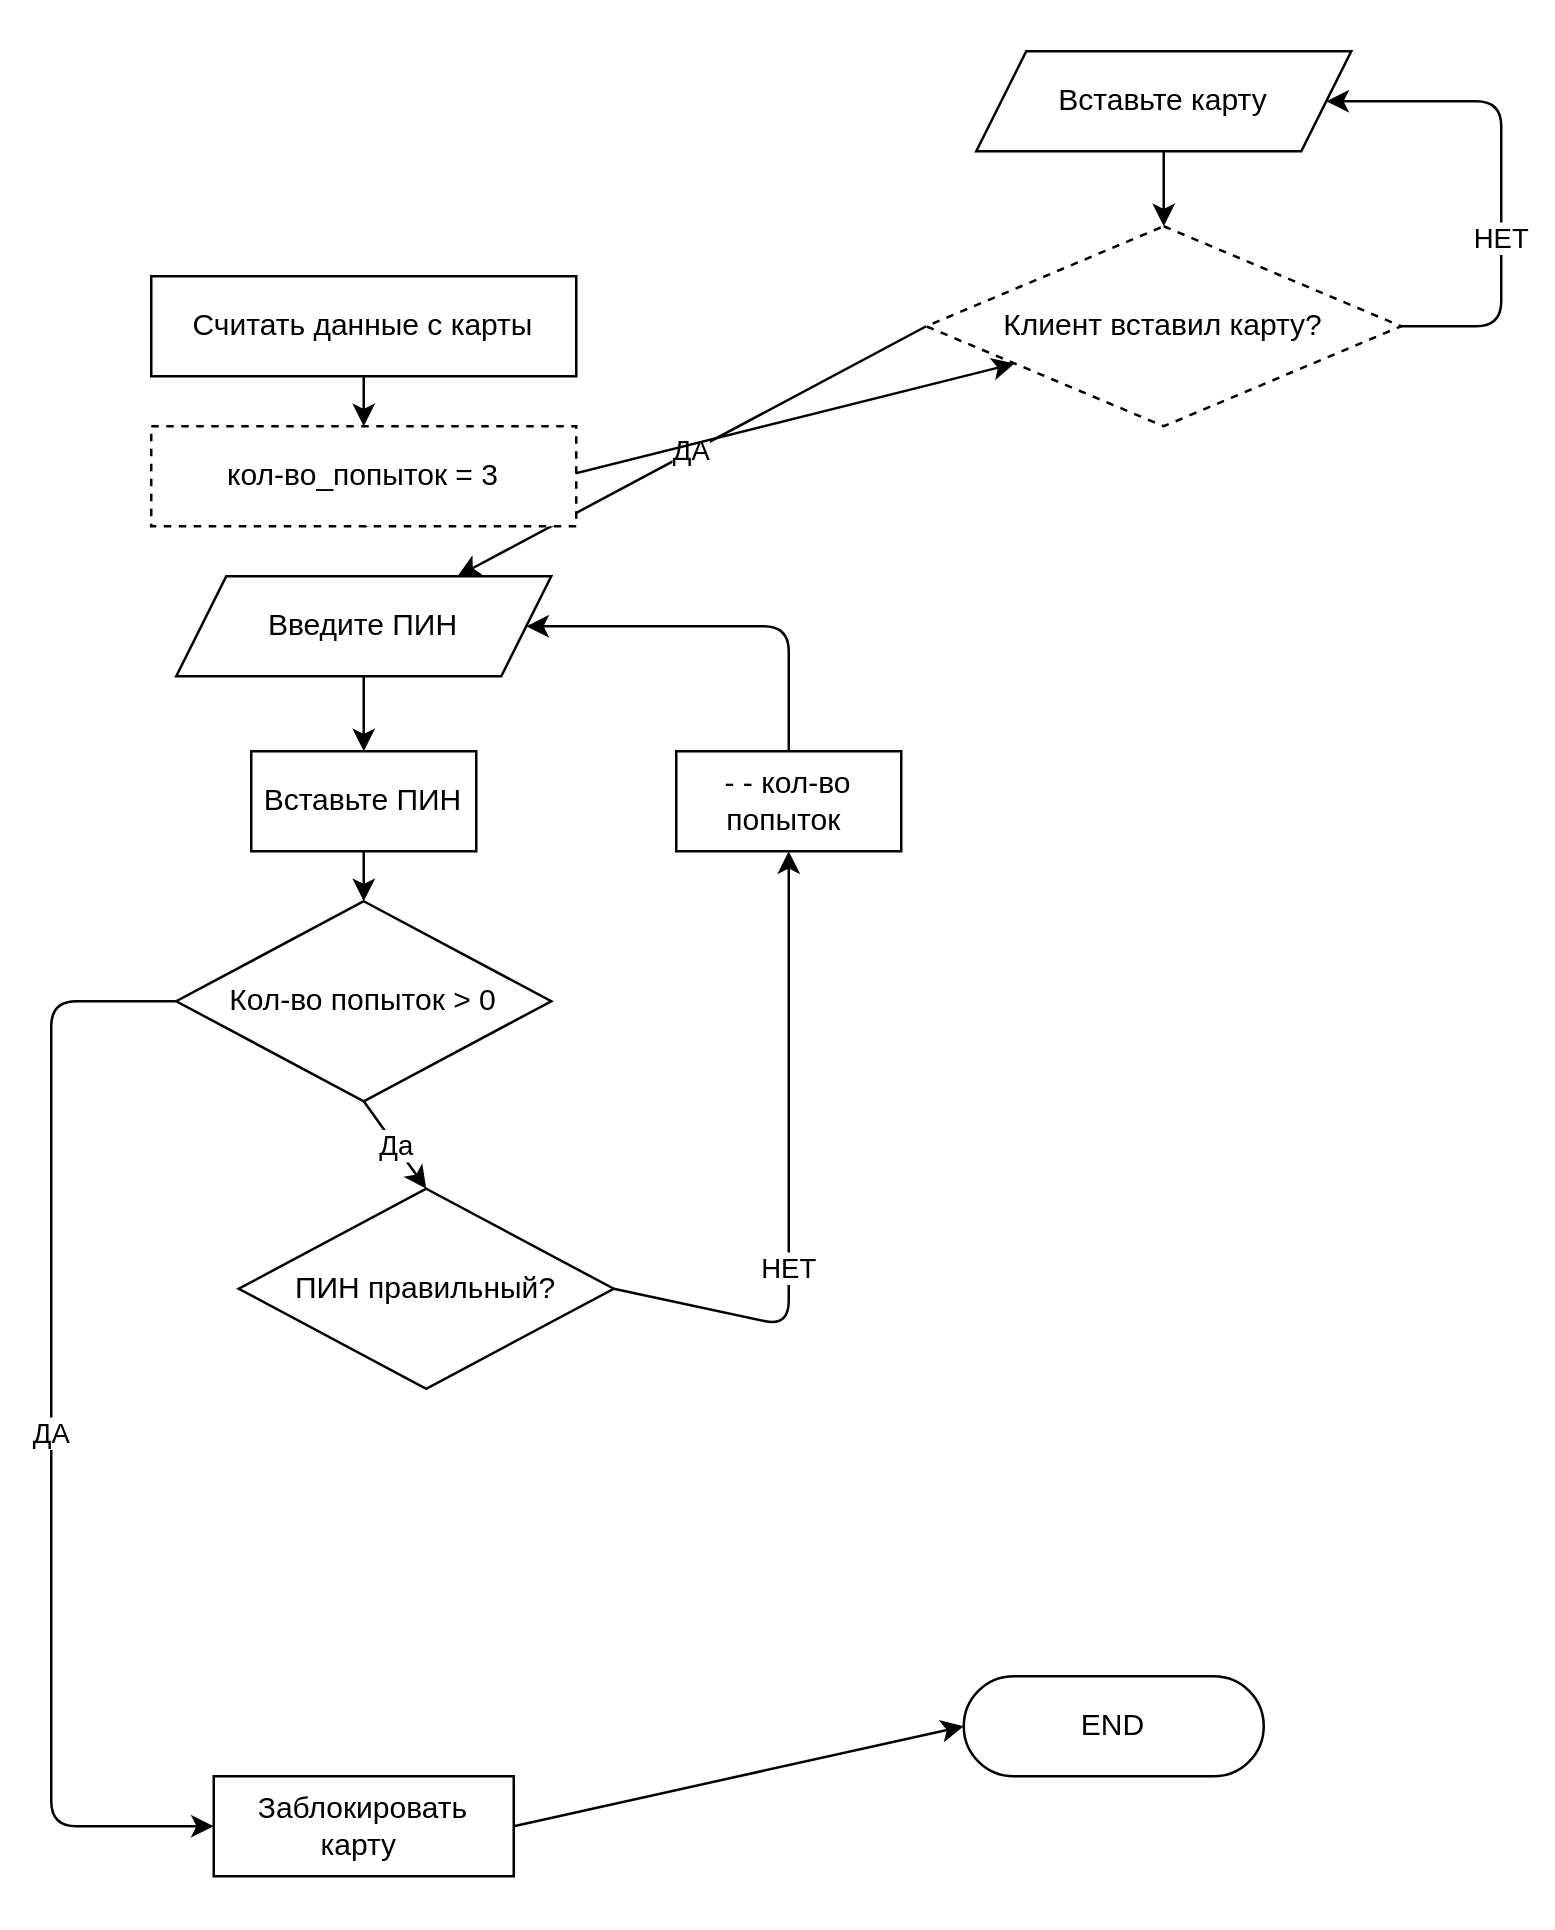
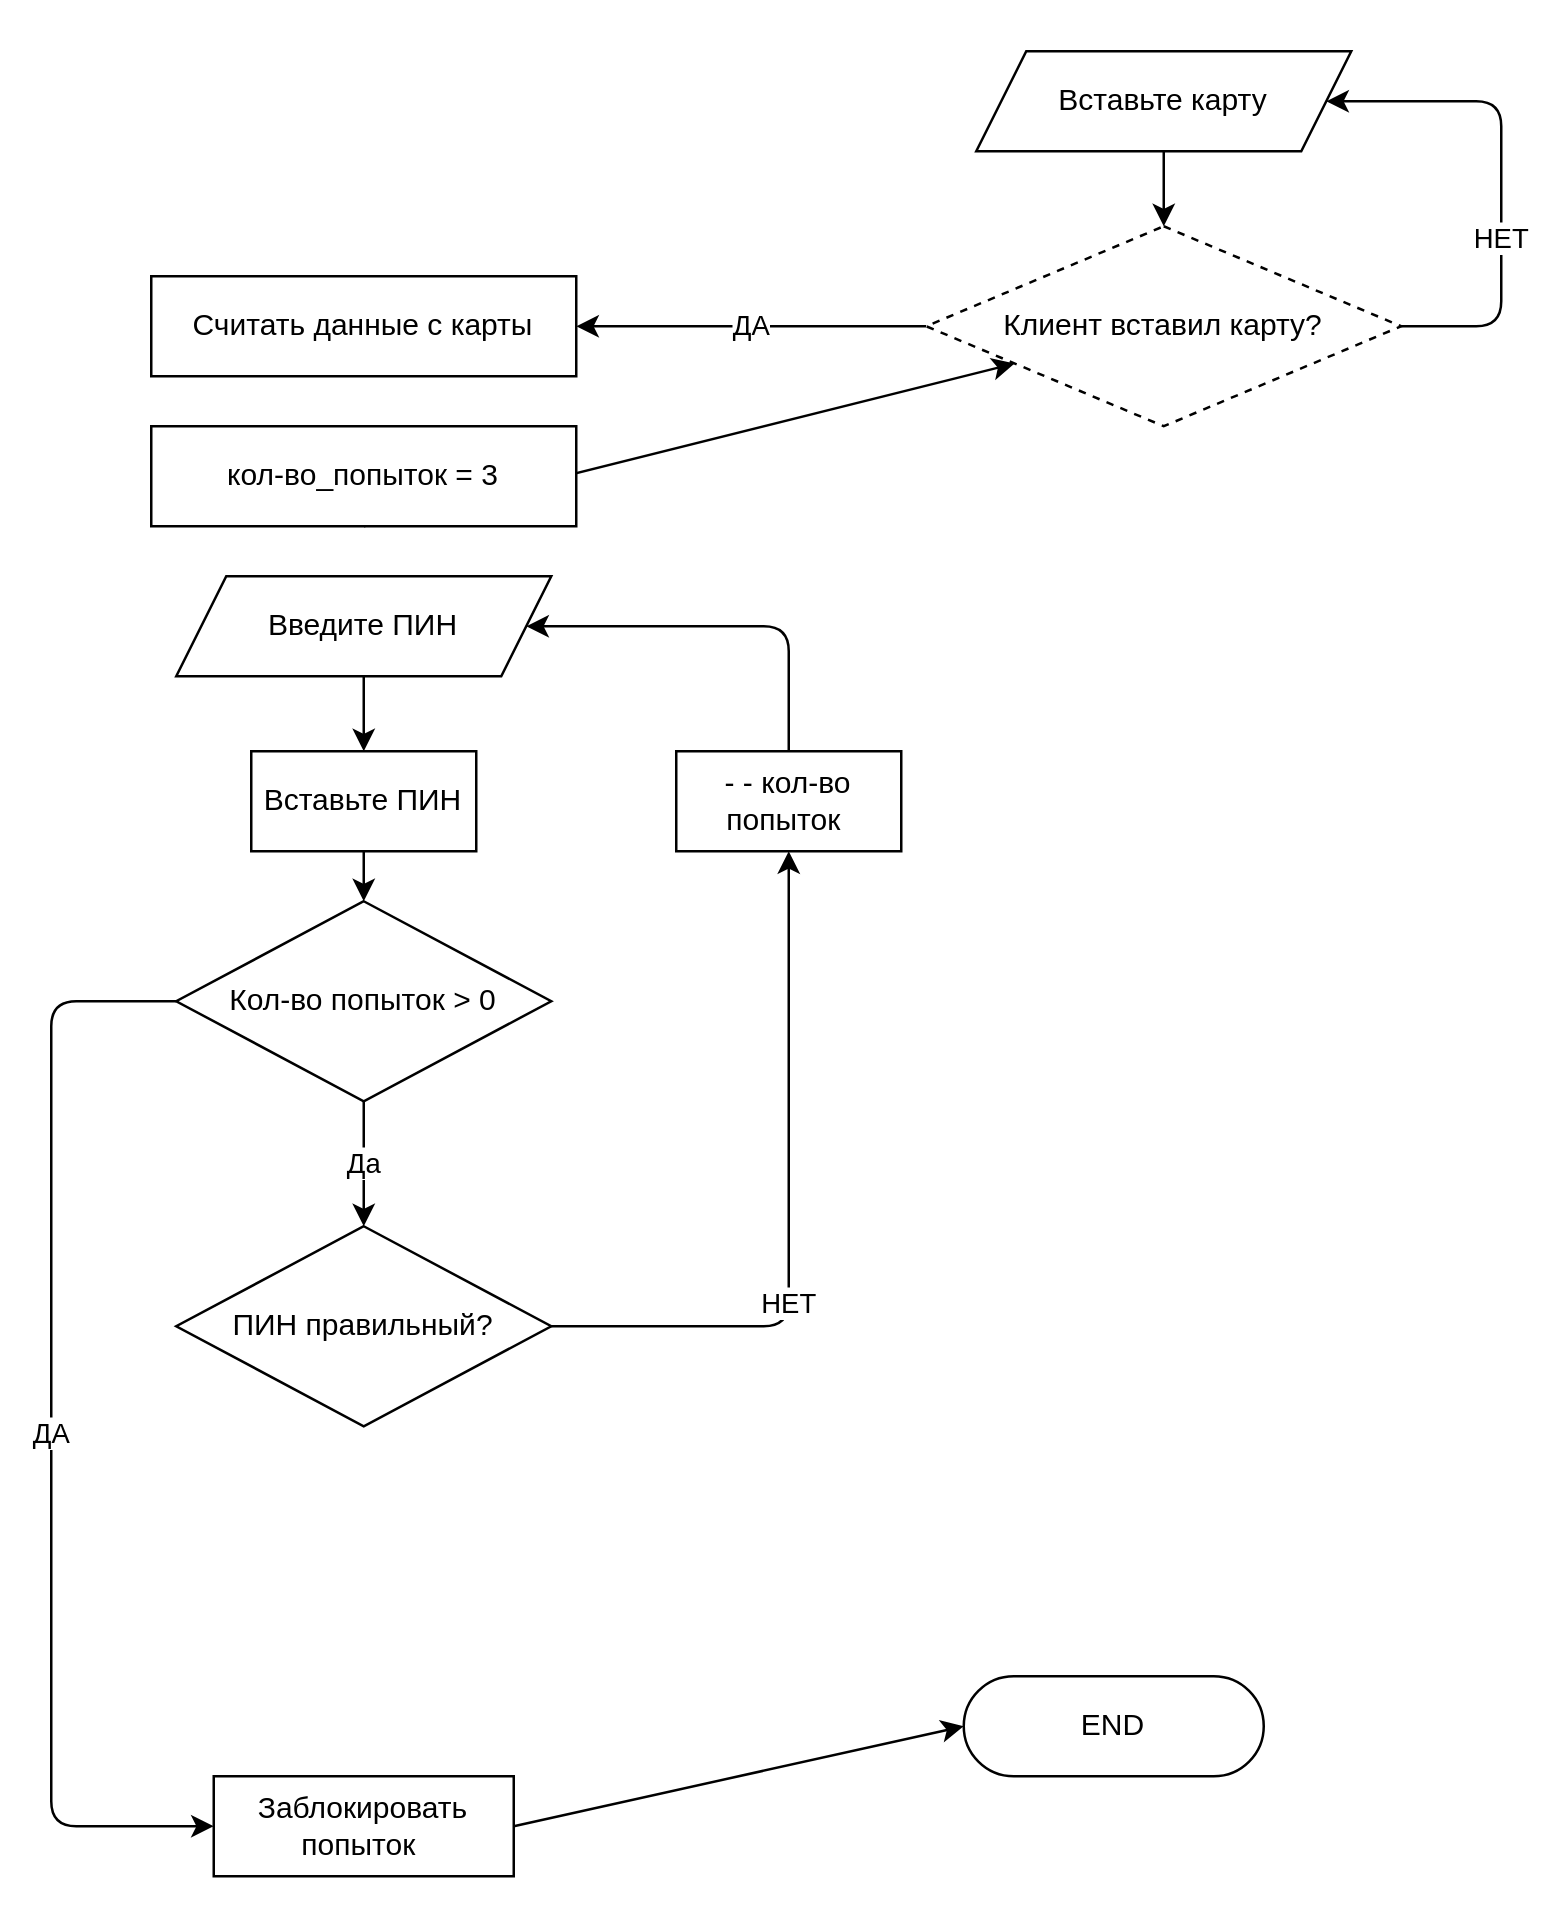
- <mxCell id="7" value="ДА" style="edgeStyle=none;html=1;exitX=0;exitY=0.5;exitDx=0;exitDy=0;" edge="1" parent="1" source="9" target="11"><mxGeometry relative="1" as="geometry" /></mxCell>
+ <mxCell id="7" value="ДА" style="edgeStyle=none;html=1;exitX=0;exitY=0.5;exitDx=0;exitDy=0;entryX=1;entryY=0.5;entryDx=0;entryDy=0;" edge="1" parent="1" source="9" target="6"><mxGeometry relative="1" as="geometry" /></mxCell>
- <mxCell id="5" style="edgeStyle=none;html=1;exitX=0.5;exitY=1;exitDx=0;exitDy=0;entryX=0.5;entryY=0;entryDx=0;entryDy=0;" edge="1" parent="1" source="6" target="17"><mxGeometry relative="1" as="geometry" /></mxCell>
- <mxCell id="17" value="кол-во_попыток = 3" style="rounded=0;whiteSpace=wrap;html=1;dashed=1;" vertex="1" parent="1"><mxGeometry x="60" y="170" width="170" height="40" as="geometry" /></mxCell>
+ <mxCell id="17" value="кол-во_попыток = 3" style="rounded=0;whiteSpace=wrap;html=1;" vertex="1" parent="1"><mxGeometry x="60" y="170" width="170" height="40" as="geometry" /></mxCell>
- <mxCell id="15" value="ПИН правильный?" style="rhombus;whiteSpace=wrap;html=1;" vertex="1" parent="1"><mxGeometry x="95" y="475" width="150" height="80" as="geometry" /></mxCell>
+ <mxCell id="15" value="ПИН правильный?" style="rhombus;whiteSpace=wrap;html=1;" vertex="1" parent="1"><mxGeometry x="70" y="490" width="150" height="80" as="geometry" /></mxCell>
- <mxCell id="24" value="Заблокировать карту&amp;nbsp;" style="rounded=0;whiteSpace=wrap;html=1;" vertex="1" parent="1"><mxGeometry x="85" y="710" width="120" height="40" as="geometry" /></mxCell>
+ <mxCell id="24" value="Заблокировать попыток&amp;nbsp;" style="rounded=0;whiteSpace=wrap;html=1;" vertex="1" parent="1"><mxGeometry x="85" y="710" width="120" height="40" as="geometry" /></mxCell>
